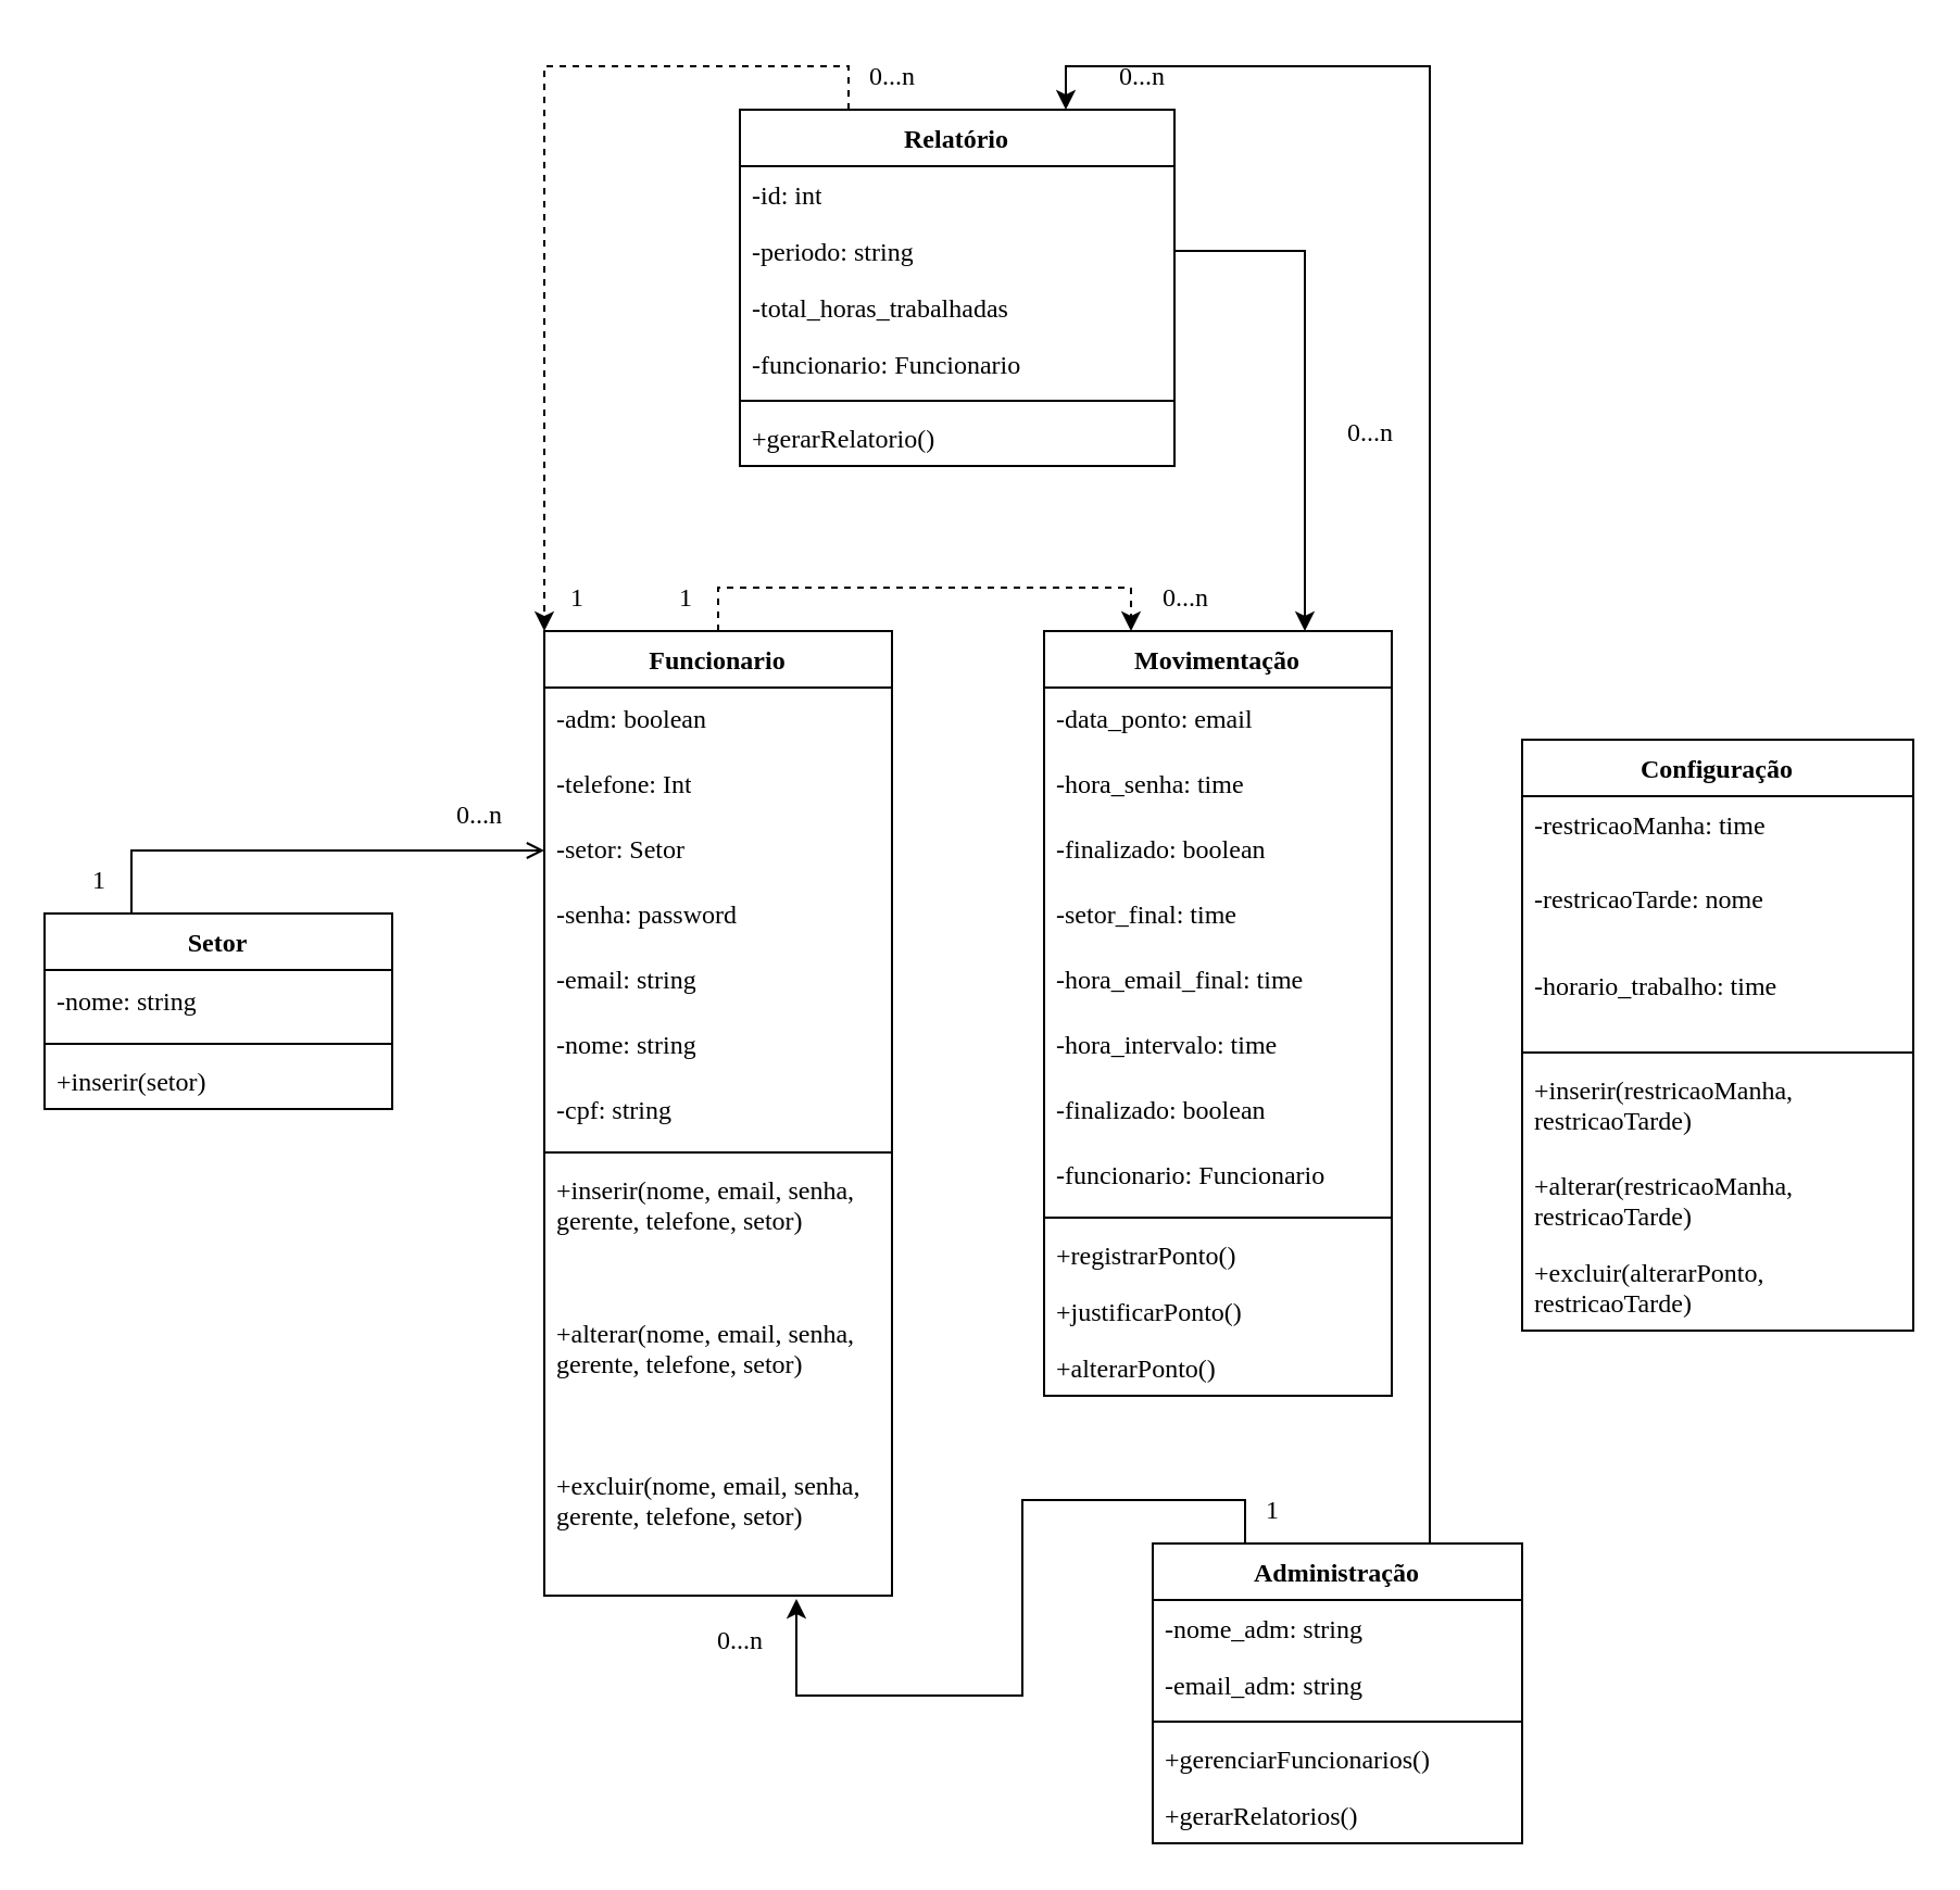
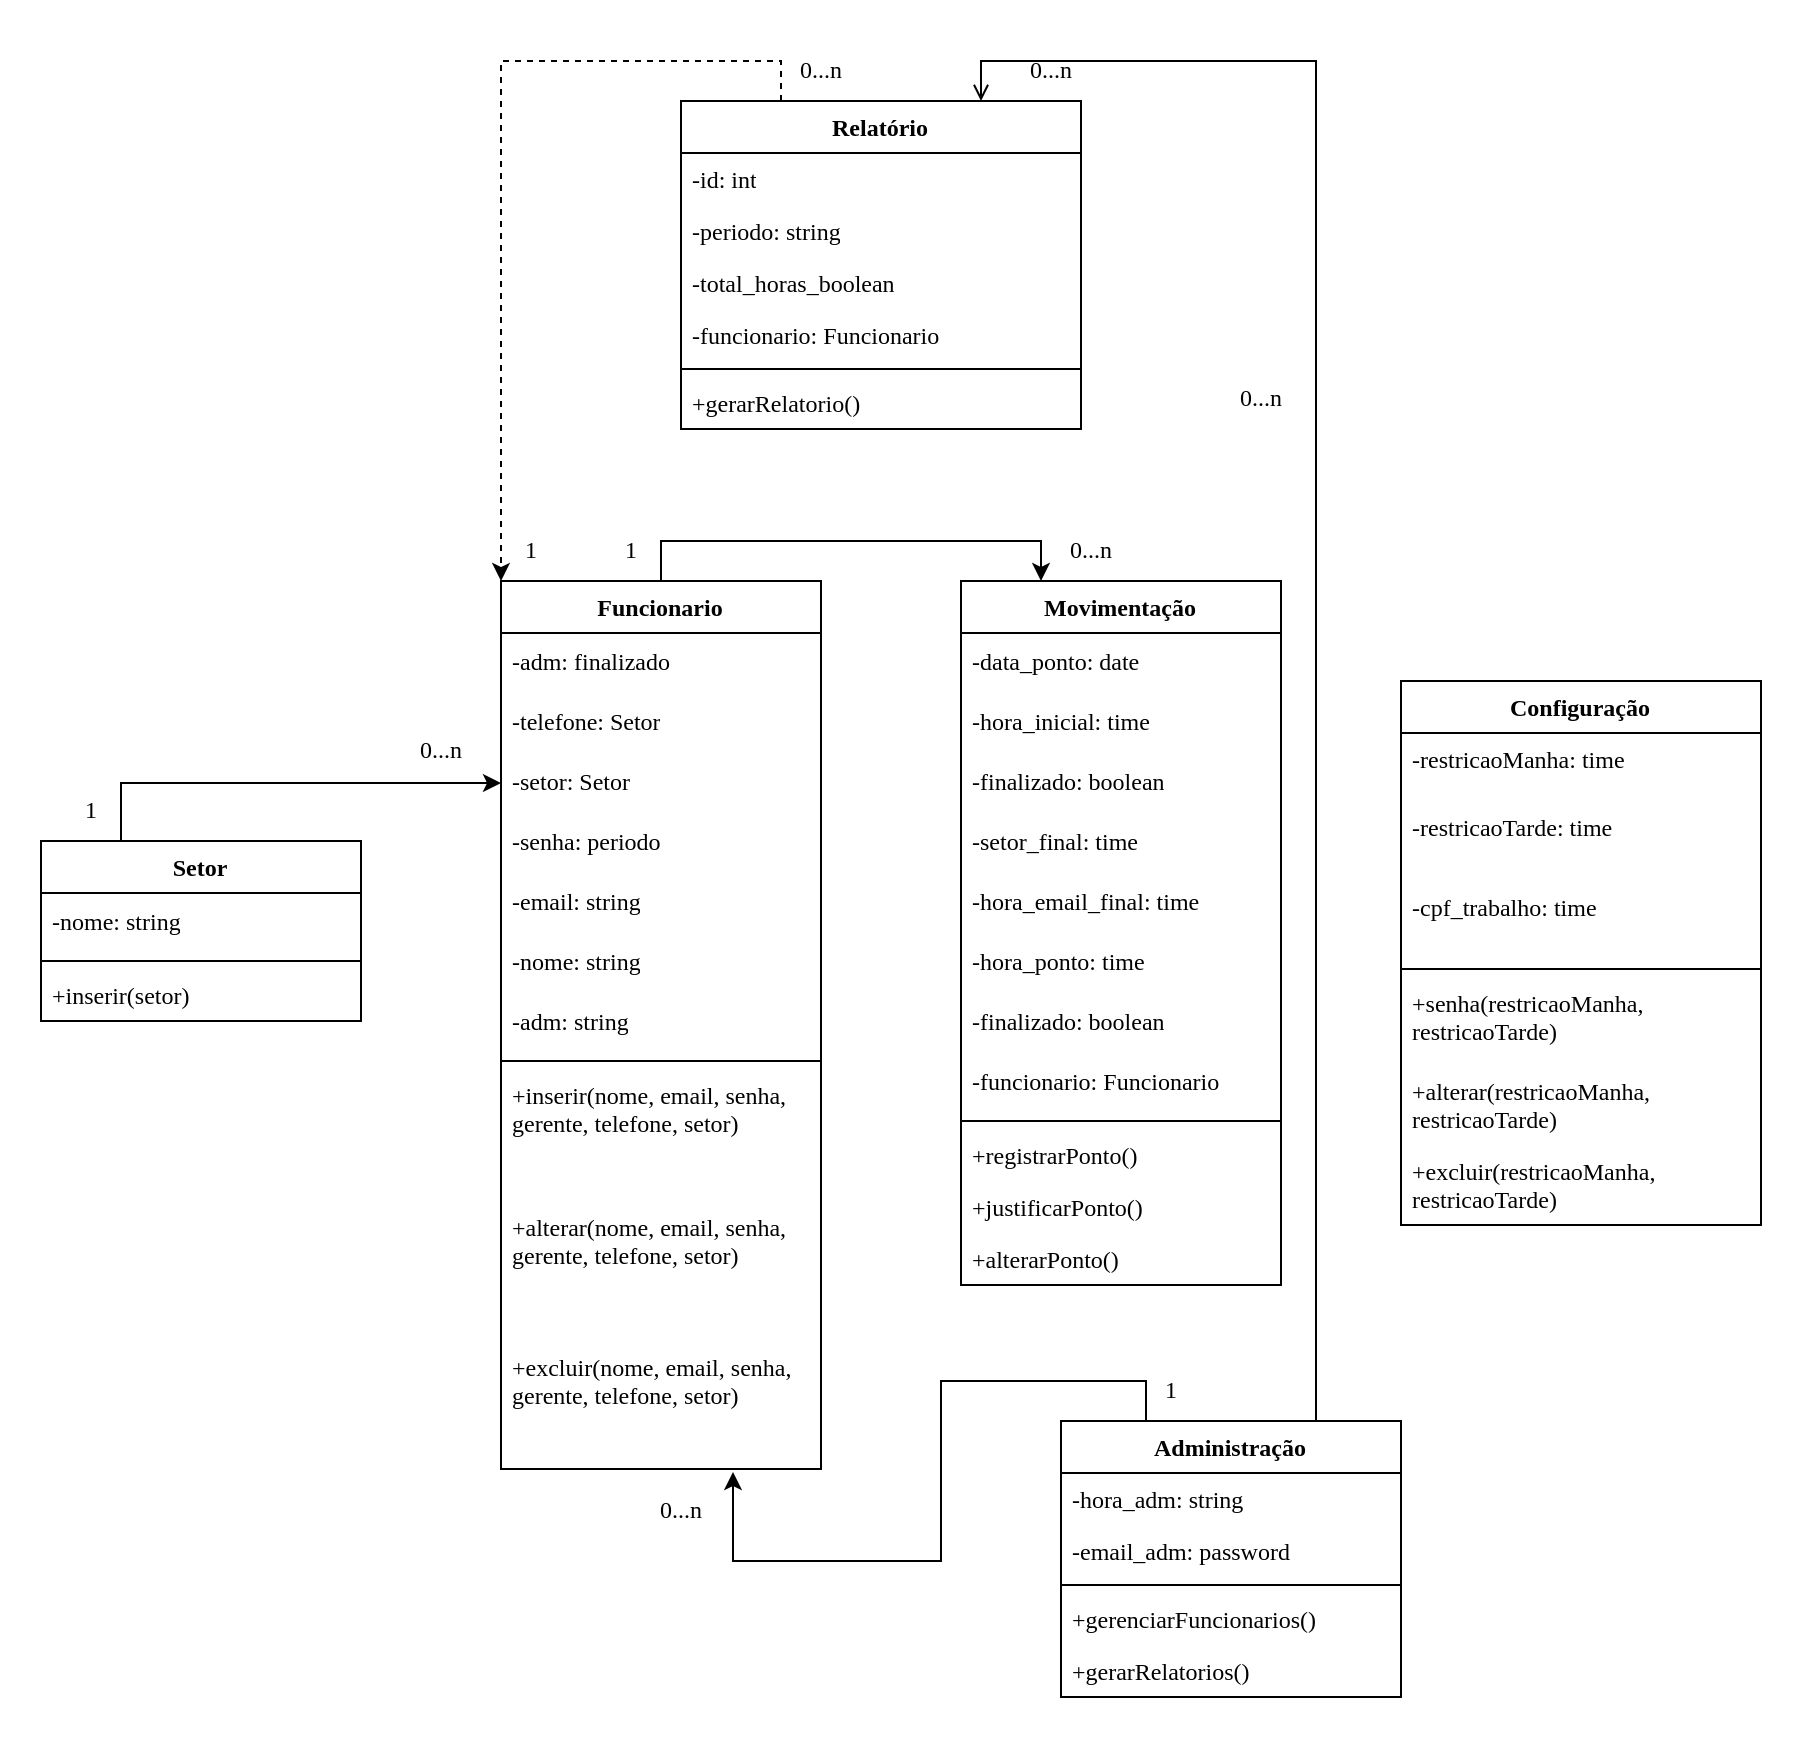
- <mxCell id="54" style="edgeStyle=orthogonalEdgeStyle;rounded=0;orthogonalLoop=1;jettySize=auto;html=1;exitX=0.75;exitY=0;exitDx=0;exitDy=0;entryX=0.75;entryY=0;entryDx=0;entryDy=0;fontFamily=JetBrains Mono;" edge="1" parent="1" source="56" target="47"><mxGeometry relative="1" as="geometry" /></mxCell>
+ <mxCell id="54" style="edgeStyle=orthogonalEdgeStyle;rounded=0;orthogonalLoop=1;jettySize=auto;html=1;exitX=0.75;exitY=0;exitDx=0;exitDy=0;entryX=0.75;entryY=0;entryDx=0;entryDy=0;fontFamily=JetBrains Mono;endArrow=open;" edge="1" parent="1" source="56" target="47"><mxGeometry relative="1" as="geometry" /></mxCell>
- <mxCell id="50" value="-total_horas_trabalhadas" style="text;strokeColor=none;fillColor=none;align=left;verticalAlign=top;spacingLeft=4;spacingRight=4;overflow=hidden;rotatable=0;points=[[0,0.5],[1,0.5]];portConstraint=eastwest;whiteSpace=wrap;html=1;fontFamily=JetBrains Mono;" vertex="1" parent="47"><mxGeometry y="78" width="200" height="26" as="geometry" /></mxCell>
+ <mxCell id="50" value="-total_horas_boolean" style="text;strokeColor=none;fillColor=none;align=left;verticalAlign=top;spacingLeft=4;spacingRight=4;overflow=hidden;rotatable=0;points=[[0,0.5],[1,0.5]];portConstraint=eastwest;whiteSpace=wrap;html=1;fontFamily=JetBrains Mono;" vertex="1" parent="47"><mxGeometry y="78" width="200" height="26" as="geometry" /></mxCell>
- <mxCell id="65" style="edgeStyle=orthogonalEdgeStyle;rounded=0;orthogonalLoop=1;jettySize=auto;html=1;exitX=1;exitY=0.5;exitDx=0;exitDy=0;entryX=0.75;entryY=0;entryDx=0;entryDy=0;fontFamily=JetBrains Mono;" edge="1" parent="1" source="49" target="19"><mxGeometry relative="1" as="geometry" /></mxCell>
- <mxCell id="6" style="edgeStyle=orthogonalEdgeStyle;rounded=0;orthogonalLoop=1;jettySize=auto;html=1;exitX=0.5;exitY=0;exitDx=0;exitDy=0;entryX=0.25;entryY=0;entryDx=0;entryDy=0;fontFamily=JetBrains Mono;dashed=1;" parent="1" source="7" target="19" edge="1"><mxGeometry relative="1" as="geometry" /></mxCell>
+ <mxCell id="6" style="edgeStyle=orthogonalEdgeStyle;rounded=0;orthogonalLoop=1;jettySize=auto;html=1;exitX=0.5;exitY=0;exitDx=0;exitDy=0;entryX=0.25;entryY=0;entryDx=0;entryDy=0;fontFamily=JetBrains Mono;" parent="1" source="7" target="19" edge="1"><mxGeometry relative="1" as="geometry" /></mxCell>
- <mxCell id="8" value="-adm: boolean" style="text;strokeColor=none;fillColor=none;align=left;verticalAlign=middle;spacingLeft=4;spacingRight=4;overflow=hidden;points=[[0,0.5],[1,0.5]];portConstraint=eastwest;rotatable=0;whiteSpace=wrap;html=1;fontFamily=JetBrains Mono;" parent="7" vertex="1"><mxGeometry y="26" width="160" height="30" as="geometry" /></mxCell>
+ <mxCell id="8" value="-adm: finalizado" style="text;strokeColor=none;fillColor=none;align=left;verticalAlign=middle;spacingLeft=4;spacingRight=4;overflow=hidden;points=[[0,0.5],[1,0.5]];portConstraint=eastwest;rotatable=0;whiteSpace=wrap;html=1;fontFamily=JetBrains Mono;" parent="7" vertex="1"><mxGeometry y="26" width="160" height="30" as="geometry" /></mxCell>
- <mxCell id="20" value="-data_ponto: email" style="text;strokeColor=none;fillColor=none;align=left;verticalAlign=middle;spacingLeft=4;spacingRight=4;overflow=hidden;points=[[0,0.5],[1,0.5]];portConstraint=eastwest;rotatable=0;whiteSpace=wrap;html=1;fontFamily=JetBrains Mono;" parent="19" vertex="1"><mxGeometry y="26" width="160" height="30" as="geometry" /></mxCell>
+ <mxCell id="20" value="-data_ponto: date" style="text;strokeColor=none;fillColor=none;align=left;verticalAlign=middle;spacingLeft=4;spacingRight=4;overflow=hidden;points=[[0,0.5],[1,0.5]];portConstraint=eastwest;rotatable=0;whiteSpace=wrap;html=1;fontFamily=JetBrains Mono;" parent="19" vertex="1"><mxGeometry y="26" width="160" height="30" as="geometry" /></mxCell>
- <mxCell id="9" value="&lt;div&gt;-telefone: Int&lt;/div&gt;" style="text;strokeColor=none;fillColor=none;align=left;verticalAlign=middle;spacingLeft=4;spacingRight=4;overflow=hidden;points=[[0,0.5],[1,0.5]];portConstraint=eastwest;rotatable=0;whiteSpace=wrap;html=1;fontFamily=JetBrains Mono;" parent="7" vertex="1"><mxGeometry y="56" width="160" height="30" as="geometry" /></mxCell>
+ <mxCell id="9" value="&lt;div&gt;-telefone: Setor&lt;/div&gt;" style="text;strokeColor=none;fillColor=none;align=left;verticalAlign=middle;spacingLeft=4;spacingRight=4;overflow=hidden;points=[[0,0.5],[1,0.5]];portConstraint=eastwest;rotatable=0;whiteSpace=wrap;html=1;fontFamily=JetBrains Mono;" parent="7" vertex="1"><mxGeometry y="56" width="160" height="30" as="geometry" /></mxCell>
- <mxCell id="21" value="-hora_senha: time" style="text;strokeColor=none;fillColor=none;align=left;verticalAlign=middle;spacingLeft=4;spacingRight=4;overflow=hidden;points=[[0,0.5],[1,0.5]];portConstraint=eastwest;rotatable=0;whiteSpace=wrap;html=1;fontFamily=JetBrains Mono;" parent="19" vertex="1"><mxGeometry y="56" width="160" height="30" as="geometry" /></mxCell>
+ <mxCell id="21" value="-hora_inicial: time" style="text;strokeColor=none;fillColor=none;align=left;verticalAlign=middle;spacingLeft=4;spacingRight=4;overflow=hidden;points=[[0,0.5],[1,0.5]];portConstraint=eastwest;rotatable=0;whiteSpace=wrap;html=1;fontFamily=JetBrains Mono;" parent="19" vertex="1"><mxGeometry y="56" width="160" height="30" as="geometry" /></mxCell>
- <mxCell id="32" style="edgeStyle=orthogonalEdgeStyle;rounded=0;orthogonalLoop=1;jettySize=auto;html=1;exitX=0.25;exitY=0;exitDx=0;exitDy=0;entryX=0;entryY=0.5;entryDx=0;entryDy=0;fontFamily=JetBrains Mono;endArrow=open;" parent="1" source="33" target="10" edge="1"><mxGeometry relative="1" as="geometry" /></mxCell>
+ <mxCell id="32" style="edgeStyle=orthogonalEdgeStyle;rounded=0;orthogonalLoop=1;jettySize=auto;html=1;exitX=0.25;exitY=0;exitDx=0;exitDy=0;entryX=0;entryY=0.5;entryDx=0;entryDy=0;fontFamily=JetBrains Mono;" parent="1" source="33" target="10" edge="1"><mxGeometry relative="1" as="geometry" /></mxCell>
- <mxCell id="40" value="-restricaoTarde: nome" style="text;strokeColor=none;fillColor=none;align=left;verticalAlign=top;spacingLeft=4;spacingRight=4;overflow=hidden;rotatable=0;points=[[0,0.5],[1,0.5]];portConstraint=eastwest;whiteSpace=wrap;html=1;fontFamily=JetBrains Mono;" parent="38" vertex="1"><mxGeometry y="60" width="180" height="40" as="geometry" /></mxCell>
+ <mxCell id="40" value="-restricaoTarde: time" style="text;strokeColor=none;fillColor=none;align=left;verticalAlign=top;spacingLeft=4;spacingRight=4;overflow=hidden;rotatable=0;points=[[0,0.5],[1,0.5]];portConstraint=eastwest;whiteSpace=wrap;html=1;fontFamily=JetBrains Mono;" parent="38" vertex="1"><mxGeometry y="60" width="180" height="40" as="geometry" /></mxCell>
- <mxCell id="11" value="-senha: password" style="text;strokeColor=none;fillColor=none;align=left;verticalAlign=middle;spacingLeft=4;spacingRight=4;overflow=hidden;points=[[0,0.5],[1,0.5]];portConstraint=eastwest;rotatable=0;whiteSpace=wrap;html=1;fontFamily=JetBrains Mono;" parent="7" vertex="1"><mxGeometry y="116" width="160" height="30" as="geometry" /></mxCell>
+ <mxCell id="11" value="-senha: periodo" style="text;strokeColor=none;fillColor=none;align=left;verticalAlign=middle;spacingLeft=4;spacingRight=4;overflow=hidden;points=[[0,0.5],[1,0.5]];portConstraint=eastwest;rotatable=0;whiteSpace=wrap;html=1;fontFamily=JetBrains Mono;" parent="7" vertex="1"><mxGeometry y="116" width="160" height="30" as="geometry" /></mxCell>
- <mxCell id="41" value="-horario_trabalho: time" style="text;strokeColor=none;fillColor=none;align=left;verticalAlign=top;spacingLeft=4;spacingRight=4;overflow=hidden;rotatable=0;points=[[0,0.5],[1,0.5]];portConstraint=eastwest;whiteSpace=wrap;html=1;fontFamily=JetBrains Mono;" vertex="1" parent="38"><mxGeometry y="100" width="180" height="40" as="geometry" /></mxCell>
+ <mxCell id="41" value="-cpf_trabalho: time" style="text;strokeColor=none;fillColor=none;align=left;verticalAlign=top;spacingLeft=4;spacingRight=4;overflow=hidden;rotatable=0;points=[[0,0.5],[1,0.5]];portConstraint=eastwest;whiteSpace=wrap;html=1;fontFamily=JetBrains Mono;" vertex="1" parent="38"><mxGeometry y="100" width="180" height="40" as="geometry" /></mxCell>
- <mxCell id="25" value="-hora_intervalo: time" style="text;strokeColor=none;fillColor=none;align=left;verticalAlign=middle;spacingLeft=4;spacingRight=4;overflow=hidden;points=[[0,0.5],[1,0.5]];portConstraint=eastwest;rotatable=0;whiteSpace=wrap;html=1;fontFamily=JetBrains Mono;" parent="19" vertex="1"><mxGeometry y="176" width="160" height="30" as="geometry" /></mxCell>
+ <mxCell id="25" value="-hora_ponto: time" style="text;strokeColor=none;fillColor=none;align=left;verticalAlign=middle;spacingLeft=4;spacingRight=4;overflow=hidden;points=[[0,0.5],[1,0.5]];portConstraint=eastwest;rotatable=0;whiteSpace=wrap;html=1;fontFamily=JetBrains Mono;" parent="19" vertex="1"><mxGeometry y="176" width="160" height="30" as="geometry" /></mxCell>
- <mxCell id="43" value="+inserir(restricaoManha, restricaoTarde)" style="text;strokeColor=none;fillColor=none;align=left;verticalAlign=top;spacingLeft=4;spacingRight=4;overflow=hidden;rotatable=0;points=[[0,0.5],[1,0.5]];portConstraint=eastwest;whiteSpace=wrap;html=1;fontFamily=JetBrains Mono;" parent="38" vertex="1"><mxGeometry y="148" width="180" height="44" as="geometry" /></mxCell>
+ <mxCell id="43" value="+senha(restricaoManha, restricaoTarde)" style="text;strokeColor=none;fillColor=none;align=left;verticalAlign=top;spacingLeft=4;spacingRight=4;overflow=hidden;rotatable=0;points=[[0,0.5],[1,0.5]];portConstraint=eastwest;whiteSpace=wrap;html=1;fontFamily=JetBrains Mono;" parent="38" vertex="1"><mxGeometry y="148" width="180" height="44" as="geometry" /></mxCell>
- <mxCell id="14" value="-cpf: string" style="text;strokeColor=none;fillColor=none;align=left;verticalAlign=middle;spacingLeft=4;spacingRight=4;overflow=hidden;points=[[0,0.5],[1,0.5]];portConstraint=eastwest;rotatable=0;whiteSpace=wrap;html=1;fontFamily=JetBrains Mono;" parent="7" vertex="1"><mxGeometry y="206" width="160" height="30" as="geometry" /></mxCell>
+ <mxCell id="14" value="-adm: string" style="text;strokeColor=none;fillColor=none;align=left;verticalAlign=middle;spacingLeft=4;spacingRight=4;overflow=hidden;points=[[0,0.5],[1,0.5]];portConstraint=eastwest;rotatable=0;whiteSpace=wrap;html=1;fontFamily=JetBrains Mono;" parent="7" vertex="1"><mxGeometry y="206" width="160" height="30" as="geometry" /></mxCell>
- <mxCell id="45" value="+excluir(alterarPonto, restricaoTarde)" style="text;strokeColor=none;fillColor=none;align=left;verticalAlign=top;spacingLeft=4;spacingRight=4;overflow=hidden;rotatable=0;points=[[0,0.5],[1,0.5]];portConstraint=eastwest;whiteSpace=wrap;html=1;fontFamily=JetBrains Mono;" parent="38" vertex="1"><mxGeometry y="232" width="180" height="40" as="geometry" /></mxCell>
+ <mxCell id="45" value="+excluir(restricaoManha, restricaoTarde)" style="text;strokeColor=none;fillColor=none;align=left;verticalAlign=top;spacingLeft=4;spacingRight=4;overflow=hidden;rotatable=0;points=[[0,0.5],[1,0.5]];portConstraint=eastwest;whiteSpace=wrap;html=1;fontFamily=JetBrains Mono;" parent="38" vertex="1"><mxGeometry y="232" width="180" height="40" as="geometry" /></mxCell>
- <mxCell id="57" value="-nome_adm: string" style="text;strokeColor=none;fillColor=none;align=left;verticalAlign=top;spacingLeft=4;spacingRight=4;overflow=hidden;rotatable=0;points=[[0,0.5],[1,0.5]];portConstraint=eastwest;whiteSpace=wrap;html=1;fontFamily=JetBrains Mono;" vertex="1" parent="56"><mxGeometry y="26" width="170" height="26" as="geometry" /></mxCell>
+ <mxCell id="57" value="-hora_adm: string" style="text;strokeColor=none;fillColor=none;align=left;verticalAlign=top;spacingLeft=4;spacingRight=4;overflow=hidden;rotatable=0;points=[[0,0.5],[1,0.5]];portConstraint=eastwest;whiteSpace=wrap;html=1;fontFamily=JetBrains Mono;" vertex="1" parent="56"><mxGeometry y="26" width="170" height="26" as="geometry" /></mxCell>
- <mxCell id="58" value="-email_adm: string" style="text;strokeColor=none;fillColor=none;align=left;verticalAlign=top;spacingLeft=4;spacingRight=4;overflow=hidden;rotatable=0;points=[[0,0.5],[1,0.5]];portConstraint=eastwest;whiteSpace=wrap;html=1;fontFamily=JetBrains Mono;" vertex="1" parent="56"><mxGeometry y="52" width="170" height="26" as="geometry" /></mxCell>
+ <mxCell id="58" value="-email_adm: password" style="text;strokeColor=none;fillColor=none;align=left;verticalAlign=top;spacingLeft=4;spacingRight=4;overflow=hidden;rotatable=0;points=[[0,0.5],[1,0.5]];portConstraint=eastwest;whiteSpace=wrap;html=1;fontFamily=JetBrains Mono;" vertex="1" parent="56"><mxGeometry y="52" width="170" height="26" as="geometry" /></mxCell>
